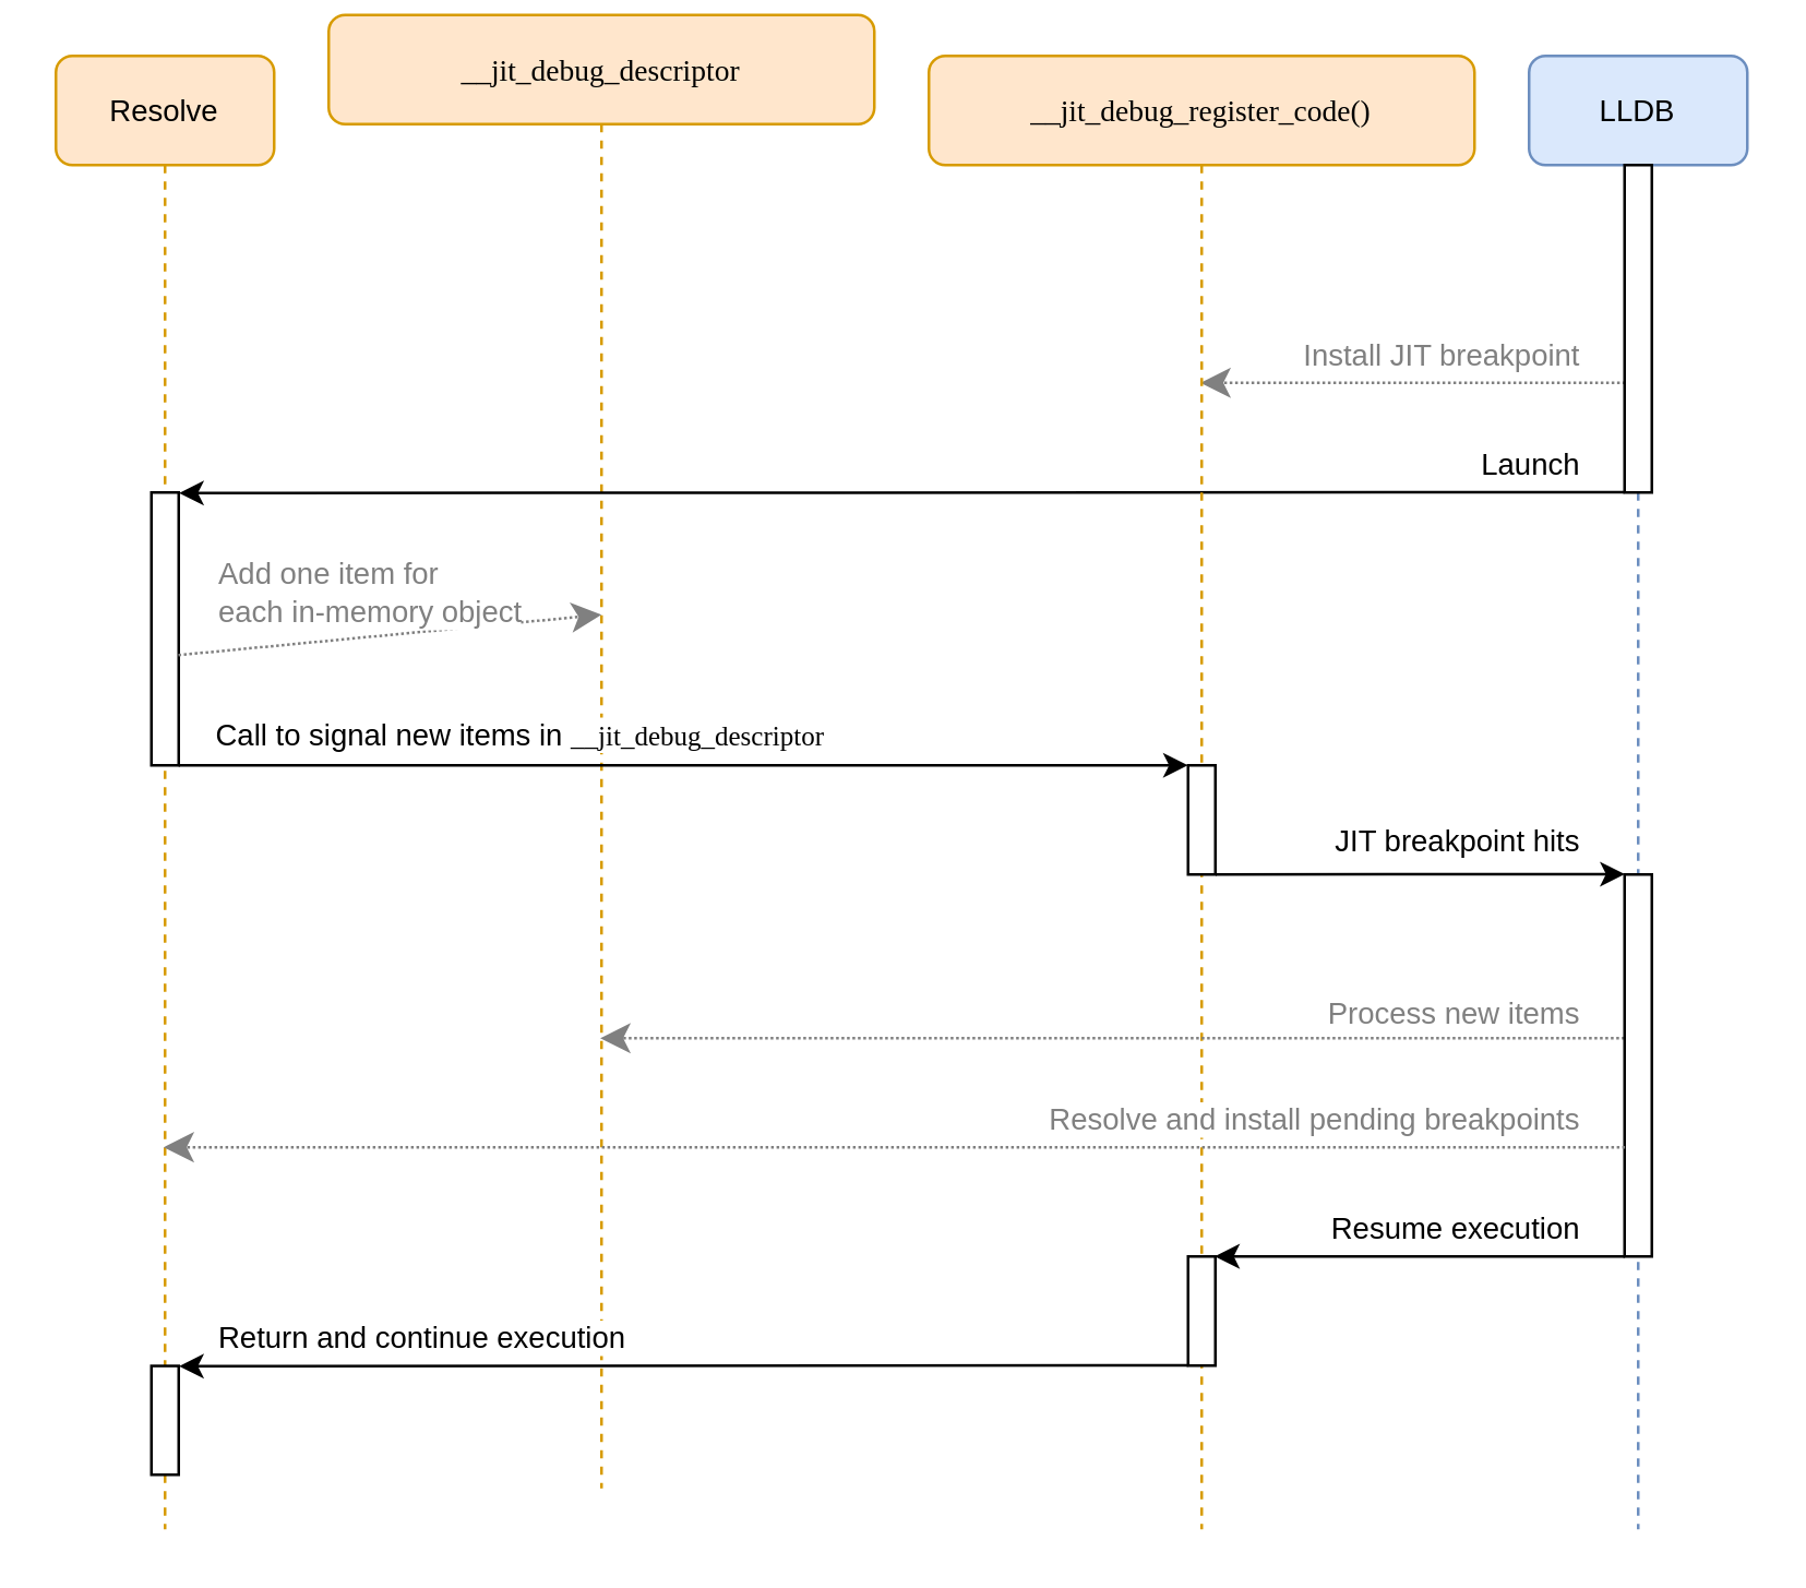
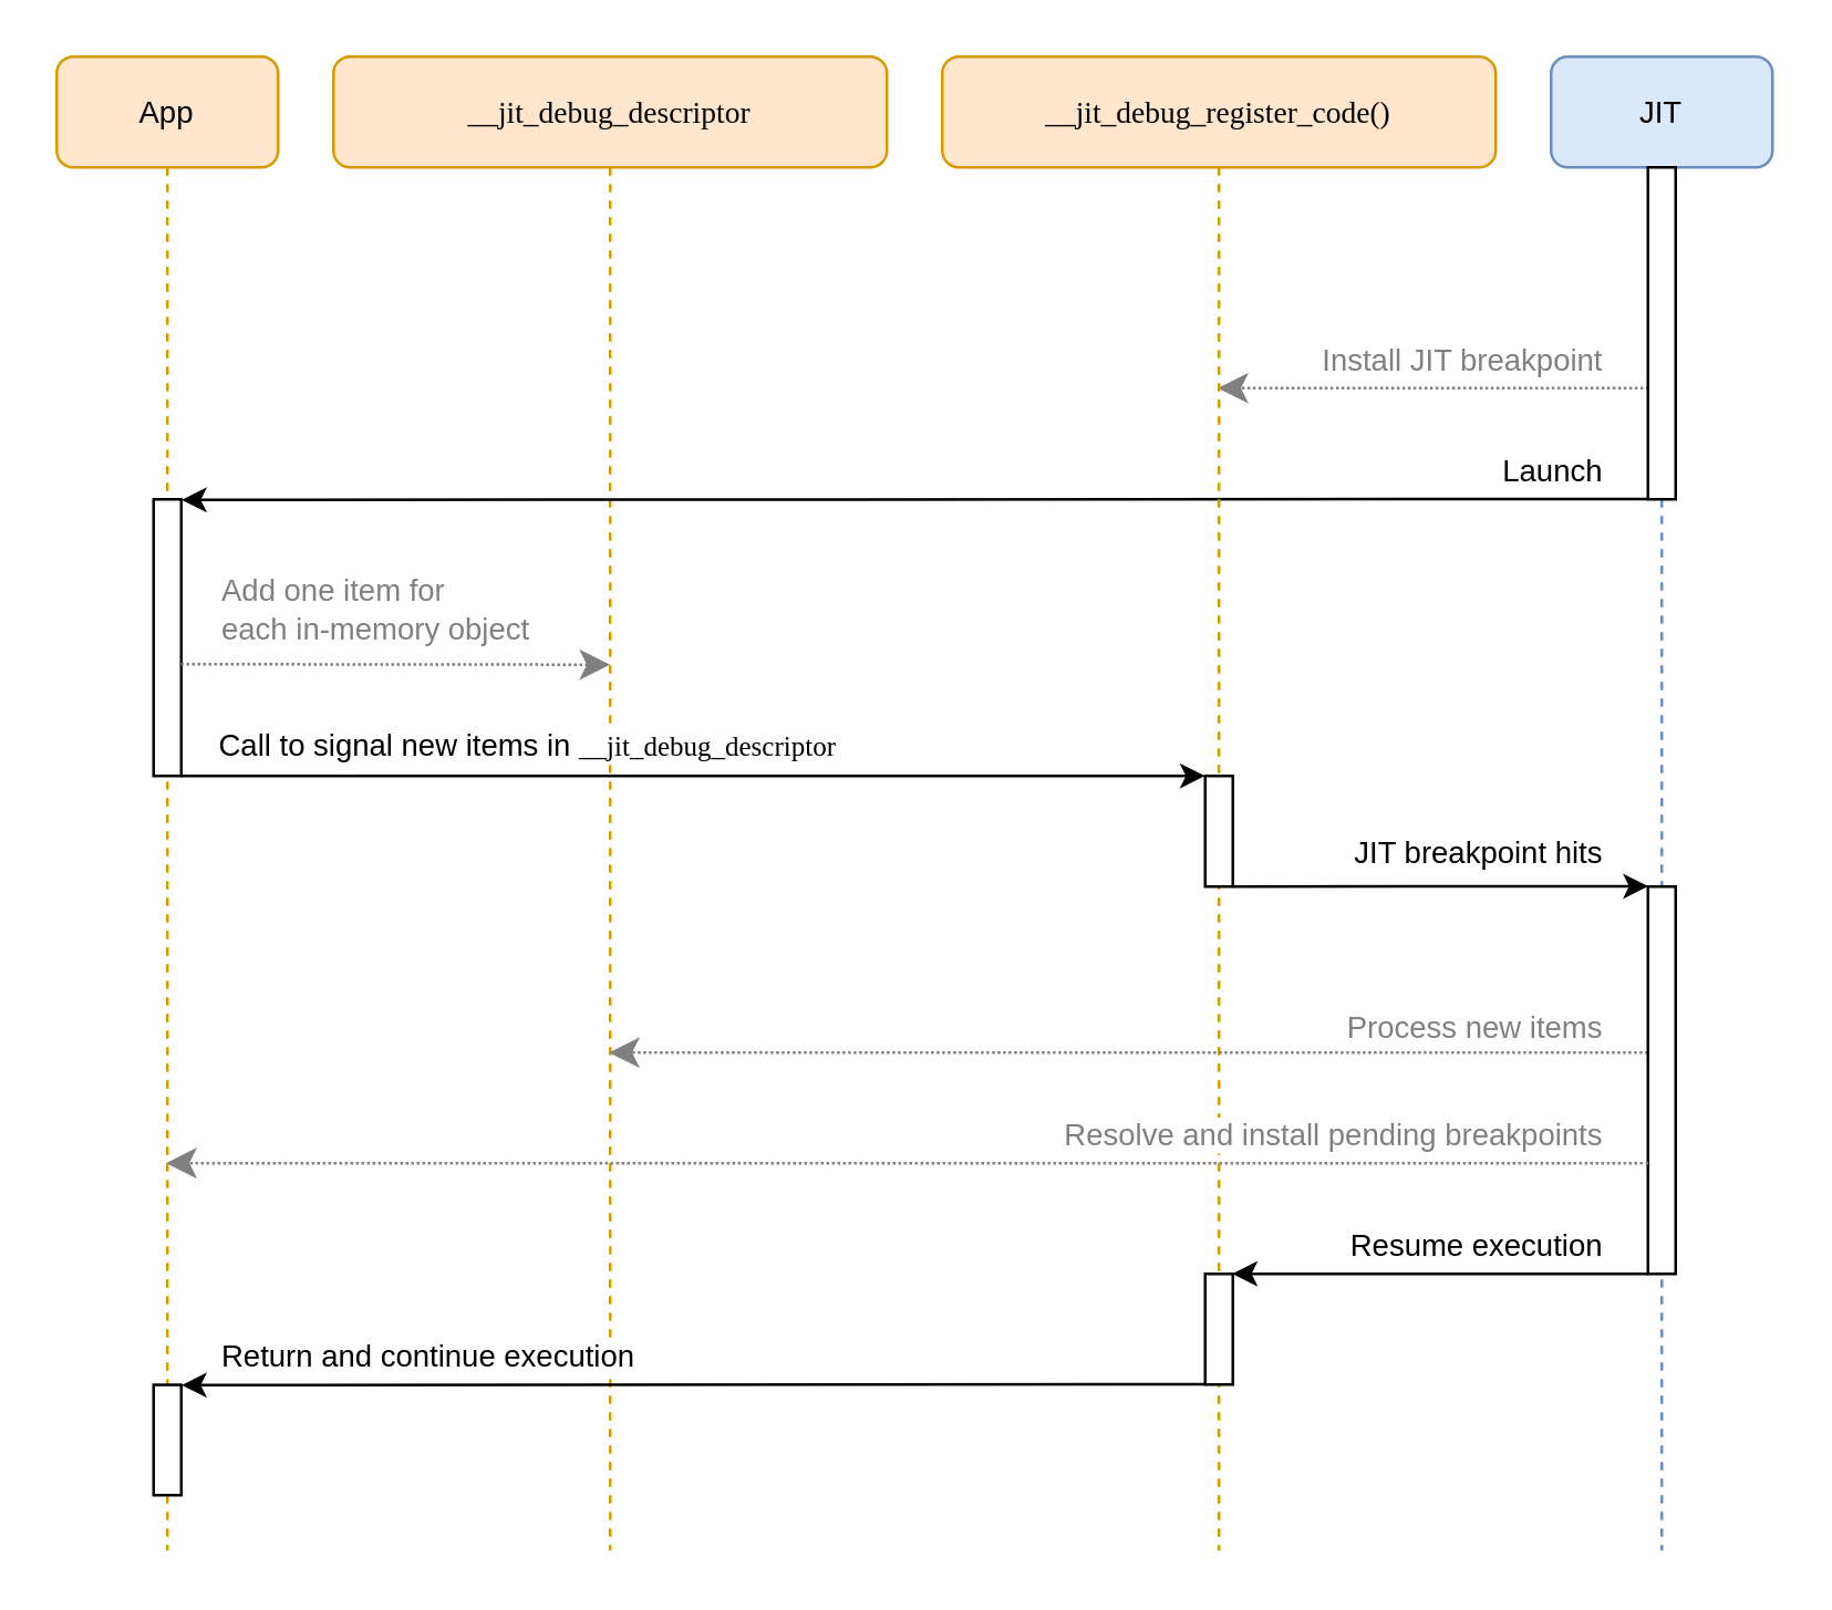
- <mxCell id="2" value="Resolve" style="shape=umlLifeline;perimeter=lifelinePerimeter;container=1;collapsible=0;recursiveResize=0;rounded=1;shadow=0;strokeWidth=1;fillColor=#ffe6cc;strokeColor=#d79b00;perimeterSpacing=0;fontSize=11;" parent="1" vertex="1"><mxGeometry x="20" y="20" width="80" height="540" as="geometry" /></mxCell>
+ <mxCell id="2" value="App" style="shape=umlLifeline;perimeter=lifelinePerimeter;container=1;collapsible=0;recursiveResize=0;rounded=1;shadow=0;strokeWidth=1;fillColor=#ffe6cc;strokeColor=#d79b00;perimeterSpacing=0;fontSize=11;" parent="1" vertex="1"><mxGeometry x="20" y="20" width="80" height="540" as="geometry" /></mxCell>
- <mxCell id="14" value="LLDB" style="shape=umlLifeline;perimeter=lifelinePerimeter;container=1;collapsible=0;recursiveResize=0;rounded=1;shadow=0;strokeWidth=1;strokeColor=#6c8ebf;fillColor=#dae8fc;fontSize=11;" vertex="1" parent="1"><mxGeometry x="560" y="20" width="80" height="540" as="geometry" /></mxCell>
+ <mxCell id="14" value="JIT" style="shape=umlLifeline;perimeter=lifelinePerimeter;container=1;collapsible=0;recursiveResize=0;rounded=1;shadow=0;strokeWidth=1;strokeColor=#6c8ebf;fillColor=#dae8fc;fontSize=11;" vertex="1" parent="1"><mxGeometry x="560" y="20" width="80" height="540" as="geometry" /></mxCell>
- <mxCell id="4" value="__jit_debug_descriptor" style="shape=umlLifeline;perimeter=lifelinePerimeter;container=1;collapsible=0;recursiveResize=0;rounded=1;shadow=0;strokeWidth=1;fillColor=#ffe6cc;strokeColor=#d79b00;fontFamily=Source Code Pro;fontSource=https%3A%2F%2Ffonts.googleapis.com%2Fcss%3Ffamily%3DSource%2BCode%2BPro;fontSize=11;" parent="1" vertex="1"><mxGeometry x="120" y="5" width="200" height="540" as="geometry" /></mxCell>
+ <mxCell id="4" value="__jit_debug_descriptor" style="shape=umlLifeline;perimeter=lifelinePerimeter;container=1;collapsible=0;recursiveResize=0;rounded=1;shadow=0;strokeWidth=1;fillColor=#ffe6cc;strokeColor=#d79b00;fontFamily=Source Code Pro;fontSource=https%3A%2F%2Ffonts.googleapis.com%2Fcss%3Ffamily%3DSource%2BCode%2BPro;fontSize=11;" parent="1" vertex="1"><mxGeometry x="120" y="20" width="200" height="540" as="geometry" /></mxCell>
